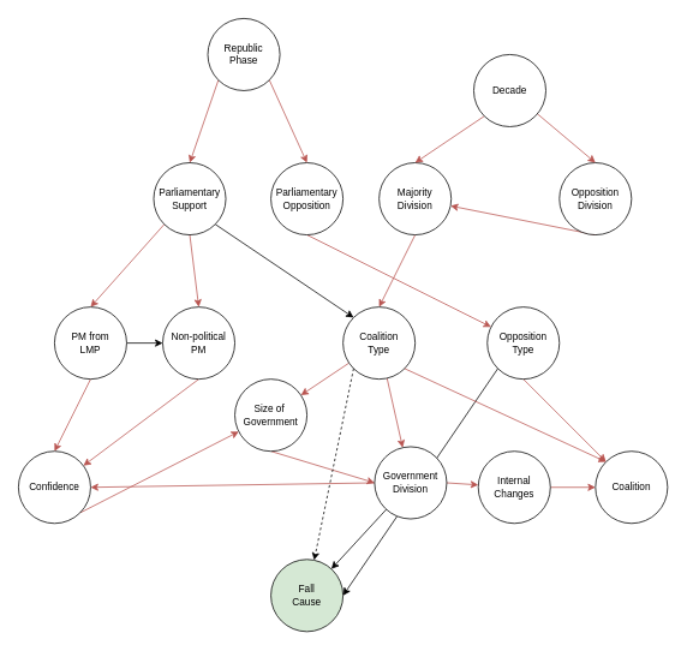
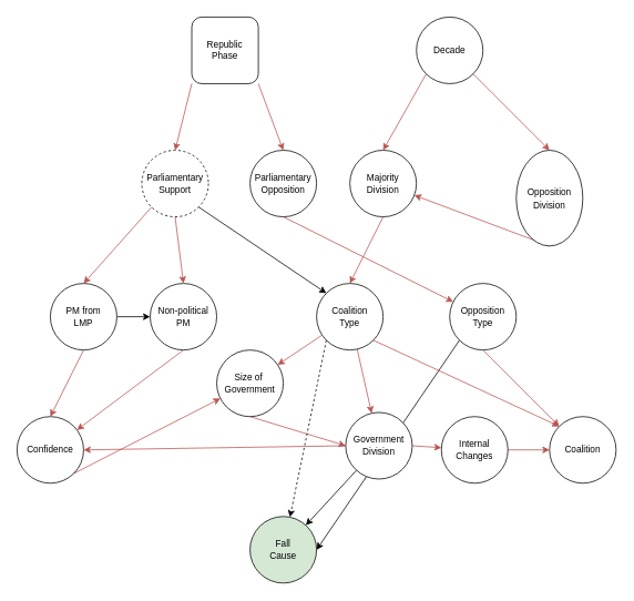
- <mxCell id="22" value="Republic&lt;br&gt;Phase" style="ellipse;whiteSpace=wrap;html=1;aspect=fixed;fontFamily=Helvetica;fontSize=11;fontColor=default;" parent="1" vertex="1"><mxGeometry x="230" y="20" width="80" height="80" as="geometry" /></mxCell>
+ <mxCell id="22" value="Republic&lt;br&gt;Phase" style="whiteSpace=wrap;html=1;aspect=fixed;fontFamily=Helvetica;fontSize=11;fontColor=default;rounded=1;" parent="1" vertex="1"><mxGeometry x="230" y="20" width="80" height="80" as="geometry" /></mxCell>
- <mxCell id="19" value="Decade" style="ellipse;whiteSpace=wrap;html=1;aspect=fixed;fontFamily=Helvetica;fontSize=11;fontColor=default;" parent="1" vertex="1"><mxGeometry x="525" y="60" width="80" height="80" as="geometry" /></mxCell>
+ <mxCell id="19" value="Decade" style="ellipse;whiteSpace=wrap;html=1;aspect=fixed;fontFamily=Helvetica;fontSize=11;fontColor=default;" parent="1" vertex="1"><mxGeometry x="500" y="20" width="80" height="80" as="geometry" /></mxCell>
- <mxCell id="7" value="&lt;font style=&quot;font-size: 11px;&quot;&gt;Parliamentary&lt;br&gt;Support&lt;/font&gt;" style="ellipse;whiteSpace=wrap;html=1;aspect=fixed;" parent="1" vertex="1"><mxGeometry x="170" y="180" width="80" height="80" as="geometry" /></mxCell>
+ <mxCell id="7" value="&lt;font style=&quot;font-size: 11px;&quot;&gt;Parliamentary&lt;br&gt;Support&lt;/font&gt;" style="ellipse;whiteSpace=wrap;html=1;aspect=fixed;dashed=1;" parent="1" vertex="1"><mxGeometry x="170" y="180" width="80" height="80" as="geometry" /></mxCell>
- <mxCell id="13" value="&lt;font style=&quot;font-size: 11px;&quot;&gt;Opposition&lt;br&gt;Division&lt;/font&gt;" style="ellipse;whiteSpace=wrap;html=1;aspect=fixed;" parent="1" vertex="1"><mxGeometry x="620" y="180" width="80" height="80" as="geometry" /></mxCell>
+ <mxCell id="13" value="&lt;font style=&quot;font-size: 11px;&quot;&gt;Opposition&lt;br&gt;Division&lt;/font&gt;" style="ellipse;whiteSpace=wrap;html=1;aspect=fixed;" parent="1" vertex="1"><mxGeometry x="620" y="180" width="80" height="115" as="geometry" /></mxCell>
